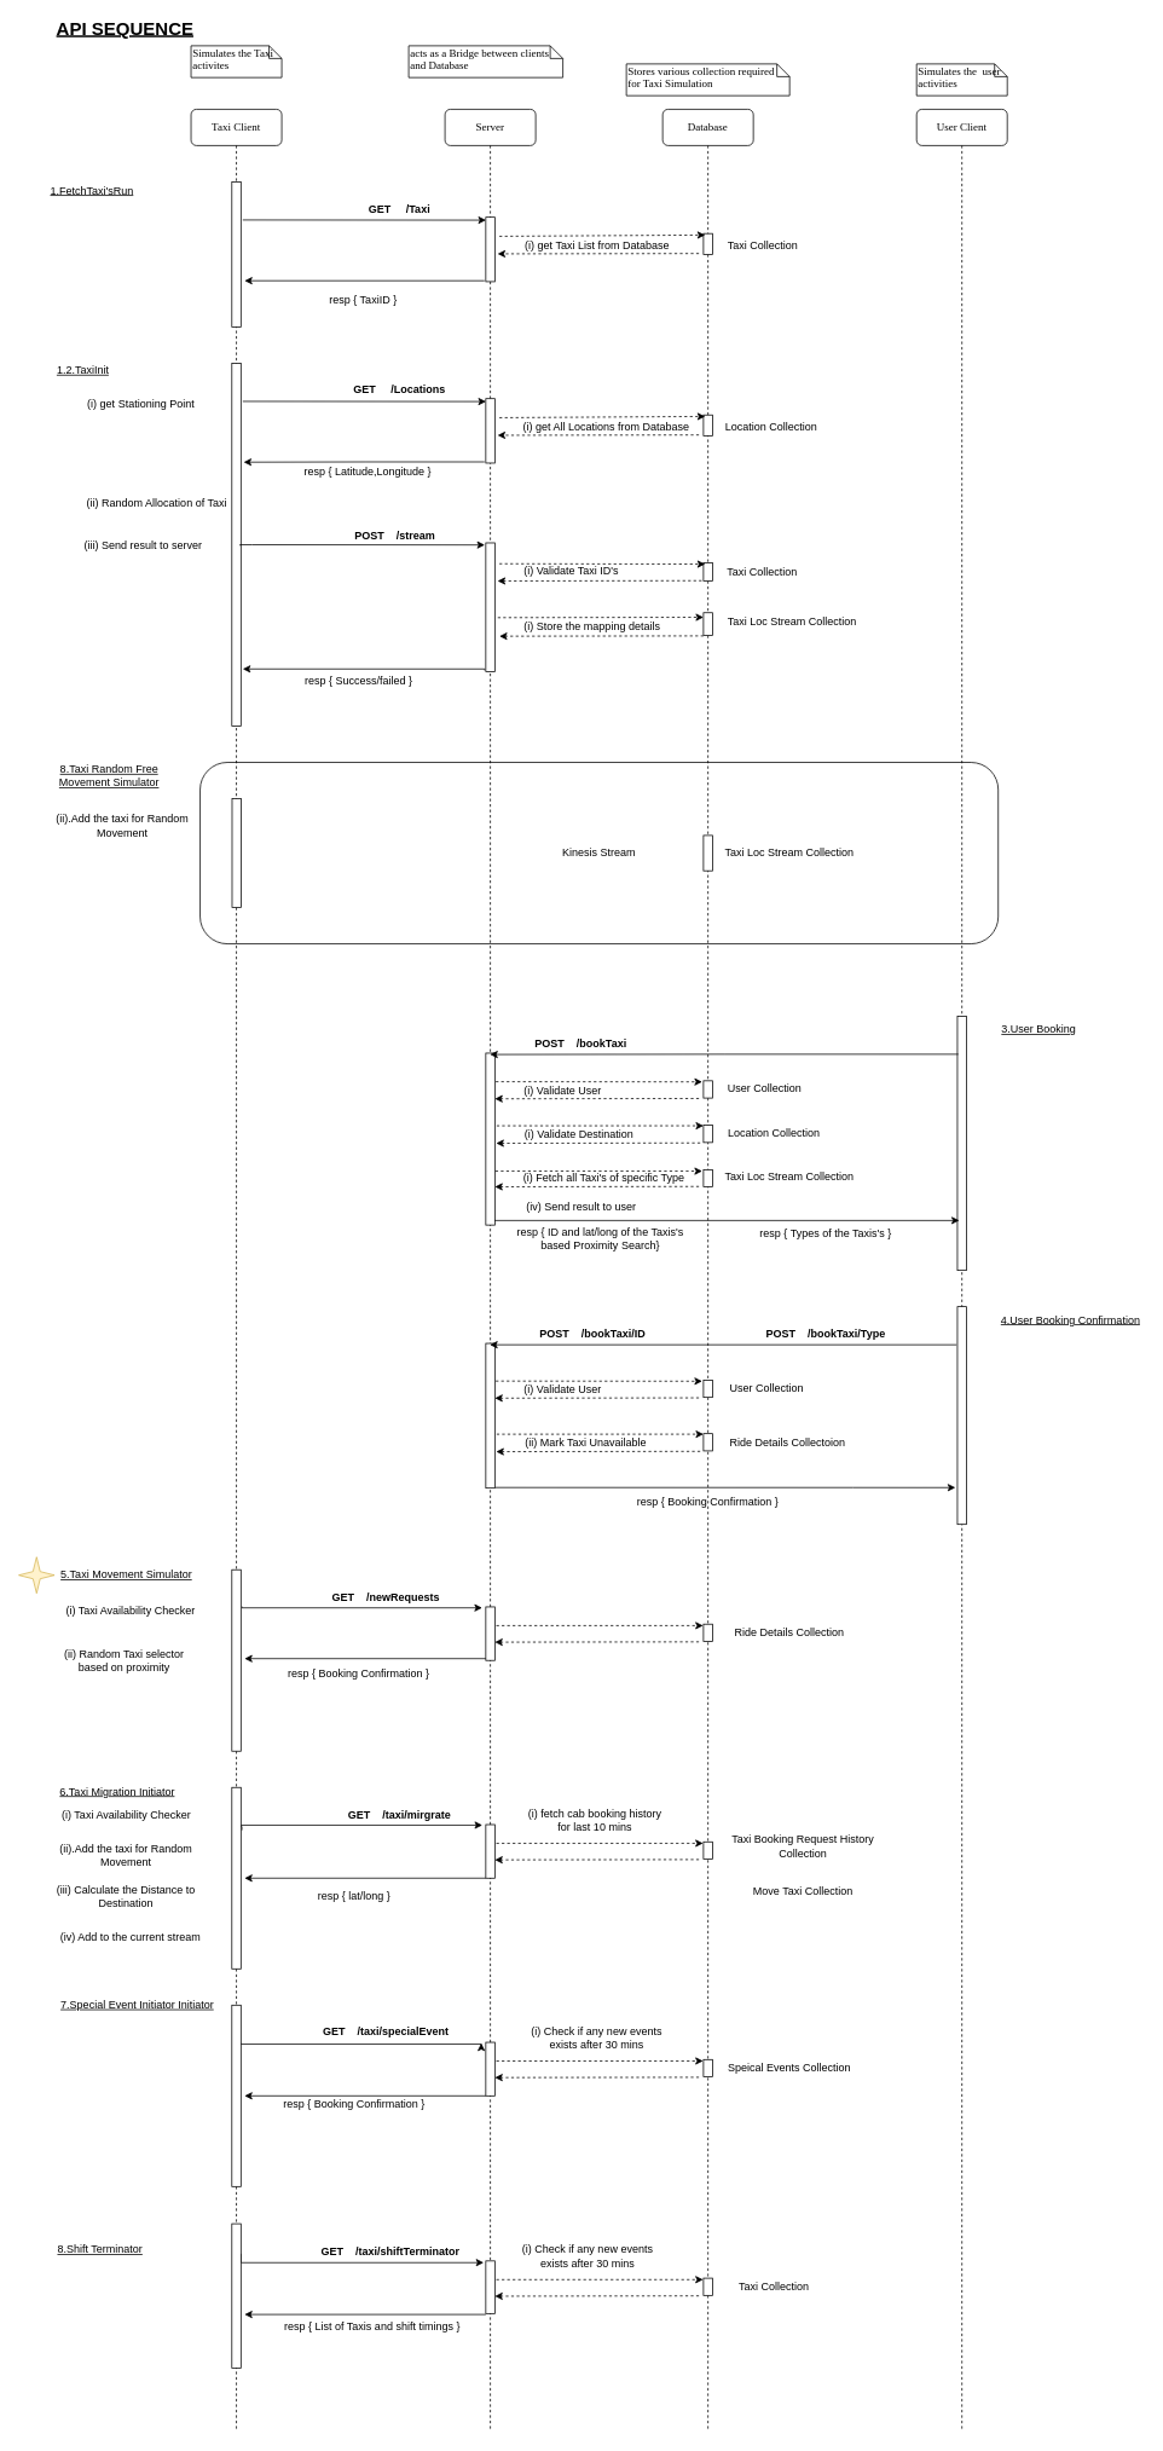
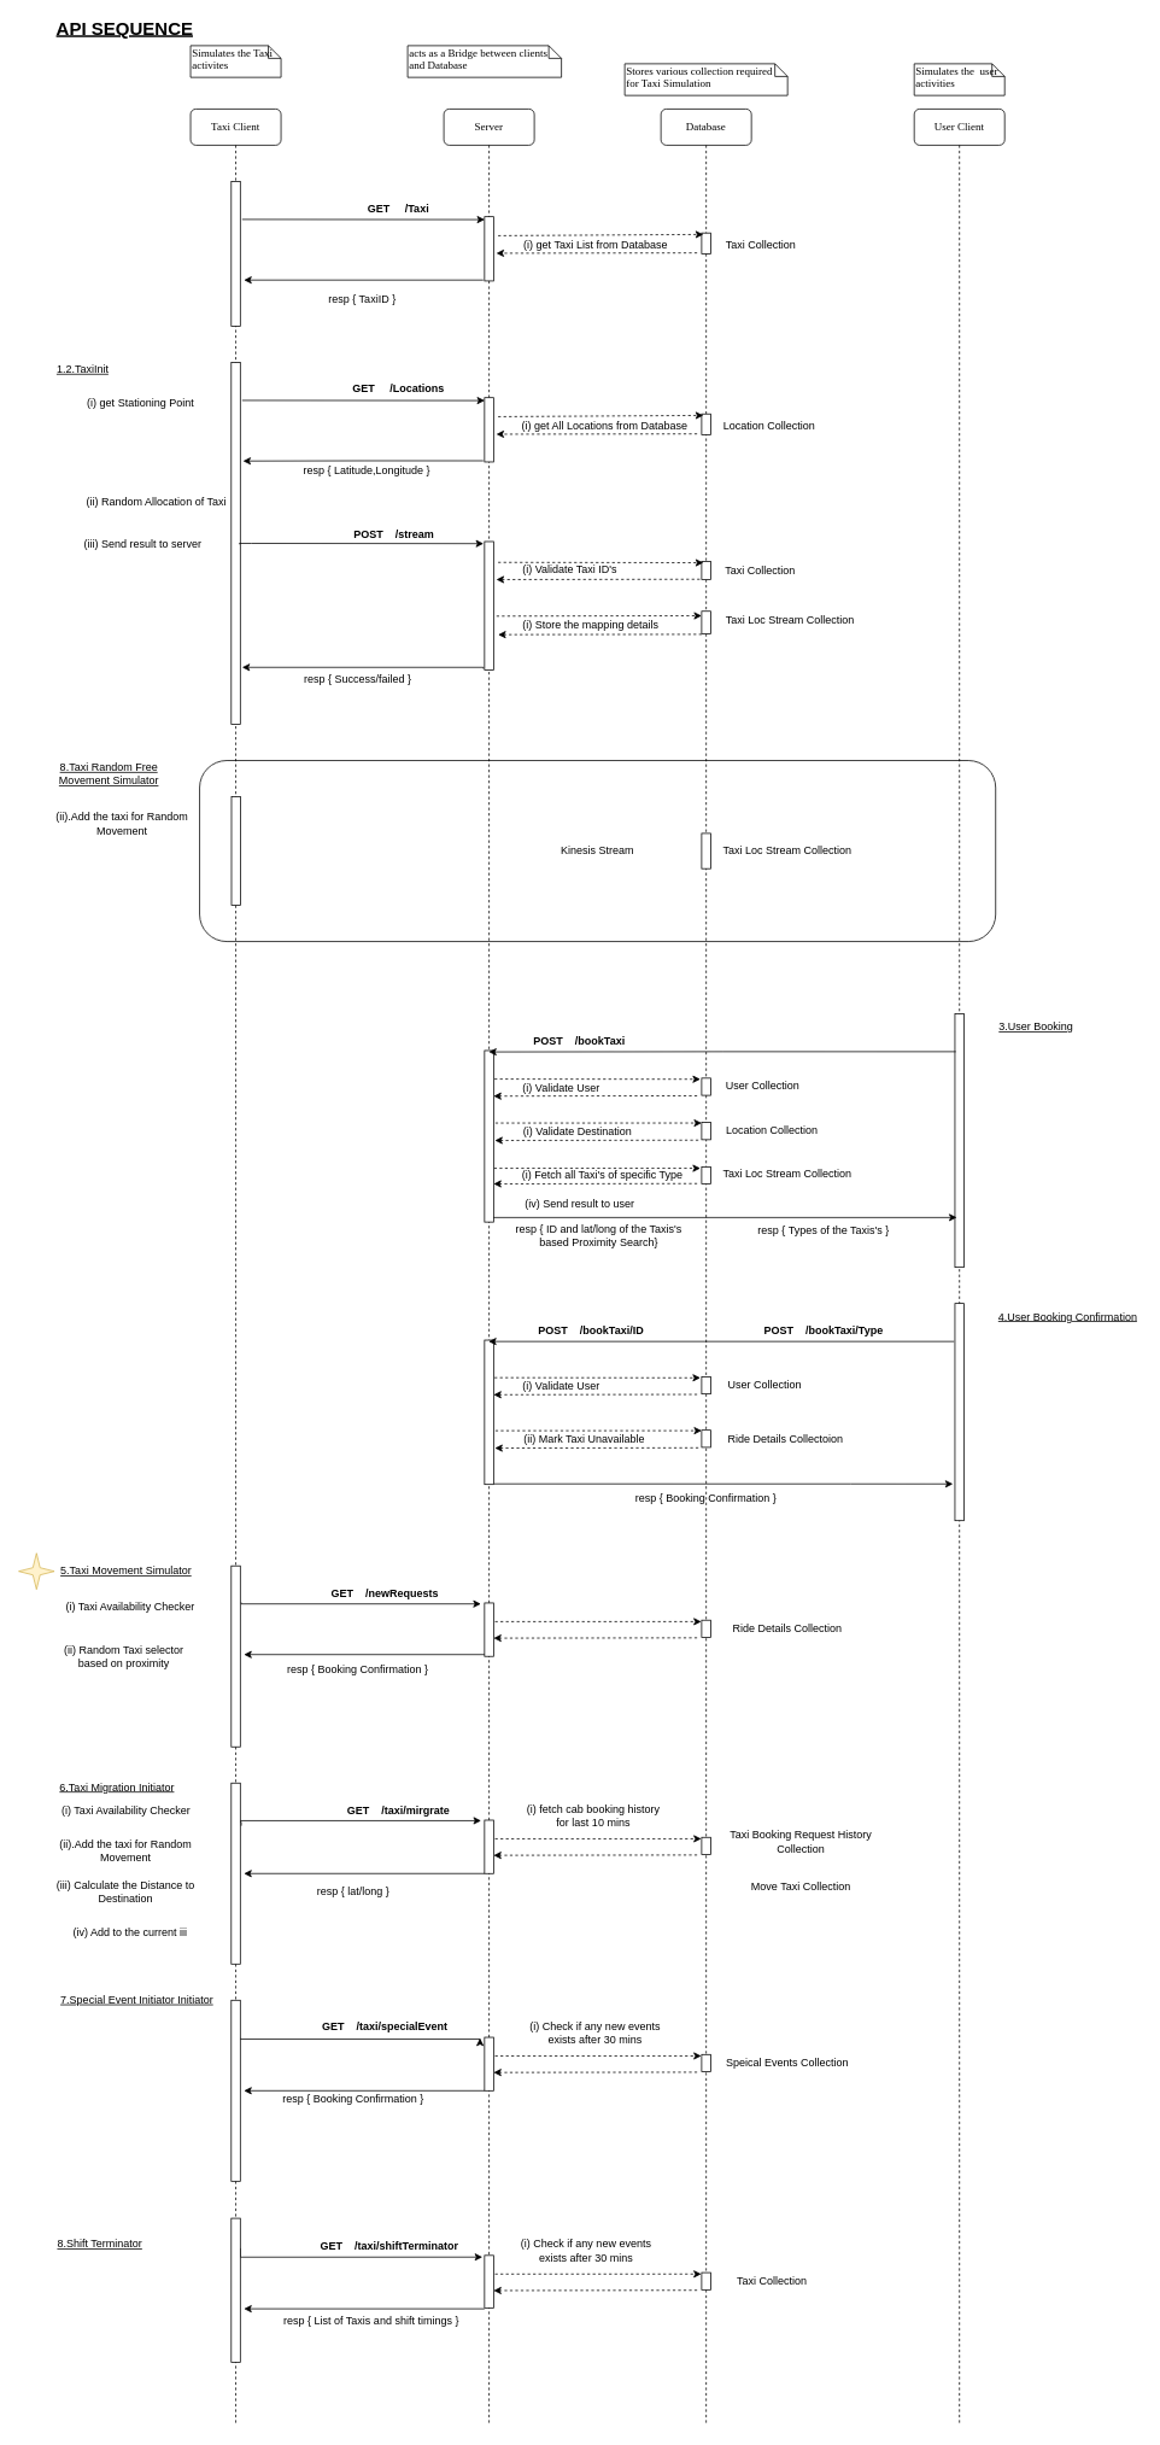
- <mxCell id="20" value="1.FetchTaxi'sRun" style="text;html=1;strokeColor=none;fillColor=none;align=center;verticalAlign=middle;whiteSpace=wrap;rounded=0;fontStyle=4" parent="1" vertex="1"><mxGeometry x="60.5" y="200" width="80" height="20" as="geometry" /></mxCell>
- <mxCell id="115" value="(iv) Add to the current stream" style="text;html=1;strokeColor=none;fillColor=none;align=center;verticalAlign=middle;whiteSpace=wrap;rounded=0;" parent="1" vertex="1"><mxGeometry x="60.5" y="2120" width="165" height="30" as="geometry" /></mxCell>
+ <mxCell id="115" value="(iv) Add to the current iii" style="text;html=1;strokeColor=none;fillColor=none;align=center;verticalAlign=middle;whiteSpace=wrap;rounded=0;" parent="1" vertex="1"><mxGeometry x="60.5" y="2120" width="165" height="30" as="geometry" /></mxCell>
